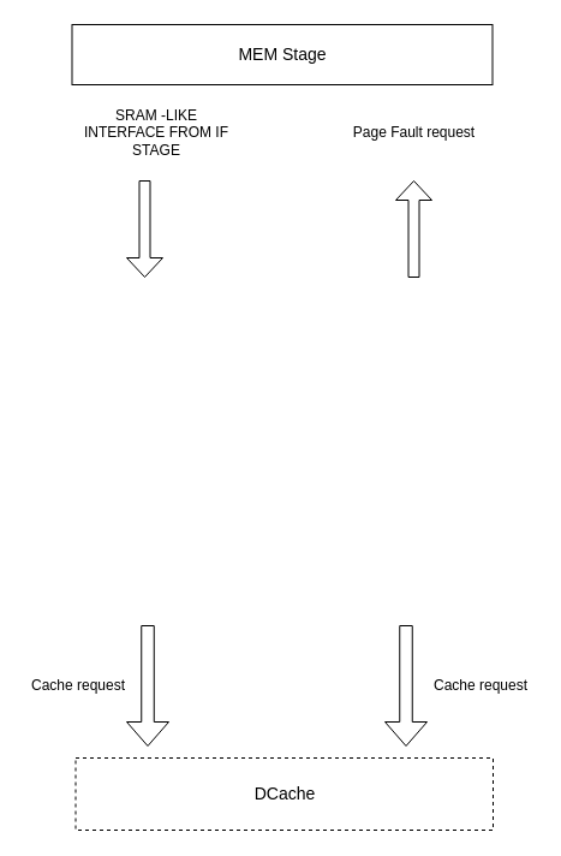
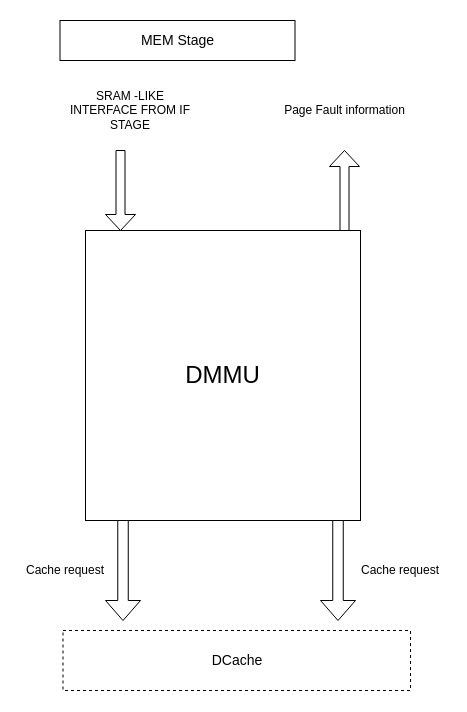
- <mxCell id="5" value="&lt;font style=&quot;font-size: 14px&quot;&gt;MEM Stage&lt;/font&gt;" style="rounded=0;whiteSpace=wrap;html=1;" parent="1" vertex="1"><mxGeometry x="59.5" y="20" width="350" height="50" as="geometry" /></mxCell>
+ <mxCell id="5" value="&lt;font style=&quot;font-size: 14px&quot;&gt;MEM Stage&lt;/font&gt;" style="rounded=0;whiteSpace=wrap;html=1;" parent="1" vertex="1"><mxGeometry x="59.5" y="20" width="235" height="40" as="geometry" /></mxCell>
- <mxCell id="7" value="Page Fault request" style="text;html=1;strokeColor=none;fillColor=none;align=center;verticalAlign=middle;whiteSpace=wrap;rounded=0;" parent="1" vertex="1"><mxGeometry x="278.5" y="85" width="131" height="50" as="geometry" /></mxCell>
+ <mxCell id="7" value="Page Fault information" style="text;html=1;strokeColor=none;fillColor=none;align=center;verticalAlign=middle;whiteSpace=wrap;rounded=0;" parent="1" vertex="1"><mxGeometry x="278.5" y="85" width="131" height="50" as="geometry" /></mxCell>
+ <mxCell id="2" value="&lt;font style=&quot;font-size: 24px&quot;&gt;DMMU&lt;/font&gt;" style="rounded=0;whiteSpace=wrap;html=1;" parent="1" vertex="1"><mxGeometry x="85" y="230" width="275" height="290" as="geometry" /></mxCell>
